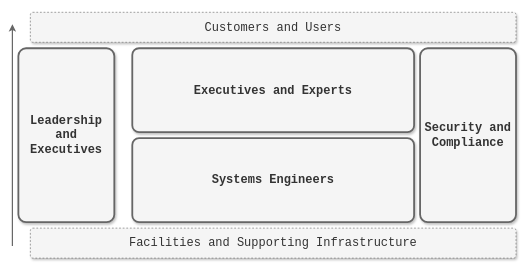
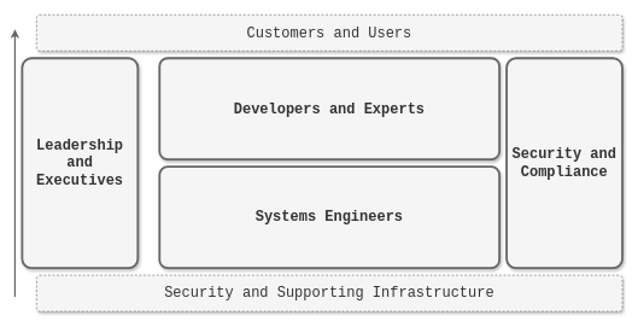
- <mxCell id="3" value="&lt;div&gt;&lt;b&gt;Executives and Experts&lt;/b&gt;&lt;br&gt;&lt;/div&gt;" style="rounded=1;whiteSpace=wrap;html=1;fontSize=20;fontFamily=Courier New;strokeWidth=3;arcSize=8;glass=0;shadow=1;fillColor=#f5f5f5;fontColor=#333333;strokeColor=#666666;" vertex="1" parent="1"><mxGeometry x="220" y="80" width="470" height="140" as="geometry" /></mxCell>
+ <mxCell id="3" value="&lt;div&gt;&lt;b&gt;Developers and Experts&lt;/b&gt;&lt;br&gt;&lt;/div&gt;" style="rounded=1;whiteSpace=wrap;html=1;fontSize=20;fontFamily=Courier New;strokeWidth=3;arcSize=8;glass=0;shadow=1;fillColor=#f5f5f5;fontColor=#333333;strokeColor=#666666;" vertex="1" parent="1"><mxGeometry x="220" y="80" width="470" height="140" as="geometry" /></mxCell>
- <mxCell id="6" value="Facilities and Supporting Infrastructure" style="rounded=1;whiteSpace=wrap;html=1;fontSize=20;fontFamily=Courier New;strokeWidth=1;arcSize=8;dashed=1;glass=0;shadow=1;fillColor=#f5f5f5;fontColor=#333333;strokeColor=#666666;" vertex="1" parent="1"><mxGeometry x="50" y="380" width="810" height="50" as="geometry" /></mxCell>
+ <mxCell id="6" value="Security and Supporting Infrastructure" style="rounded=1;whiteSpace=wrap;html=1;fontSize=20;fontFamily=Courier New;strokeWidth=1;arcSize=8;dashed=1;glass=0;shadow=1;fillColor=#f5f5f5;fontColor=#333333;strokeColor=#666666;" vertex="1" parent="1"><mxGeometry x="50" y="380" width="810" height="50" as="geometry" /></mxCell>
